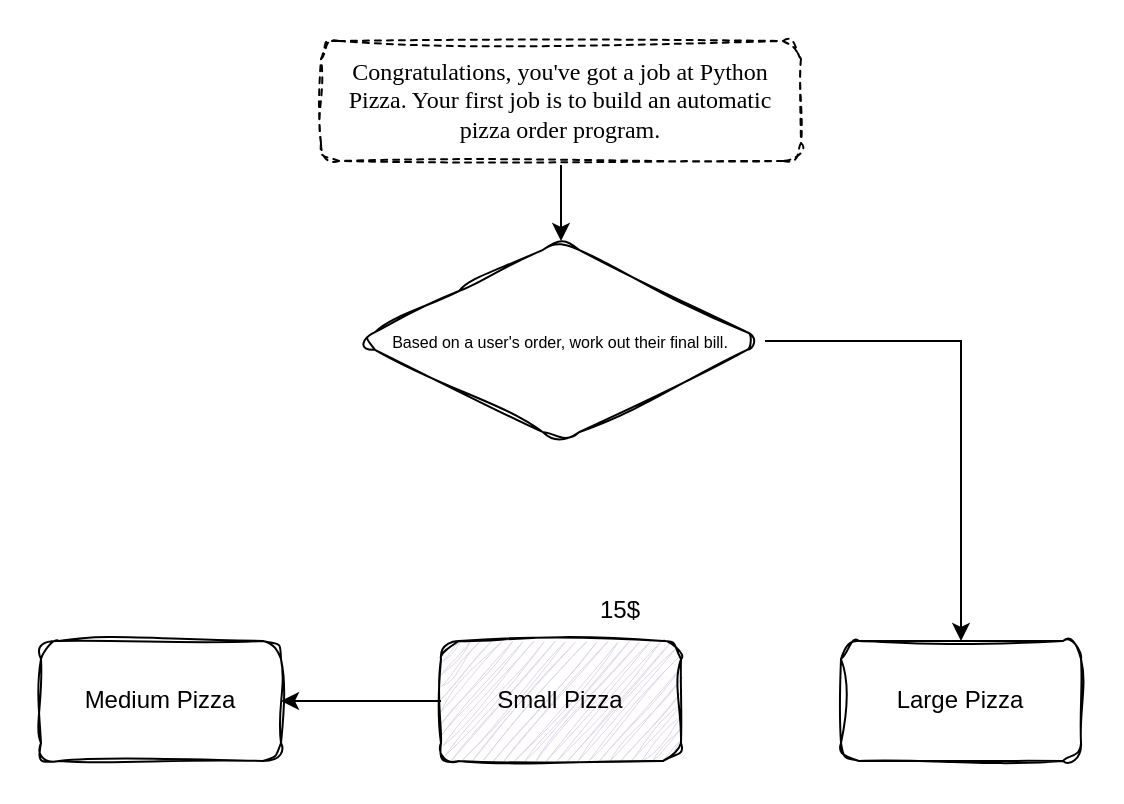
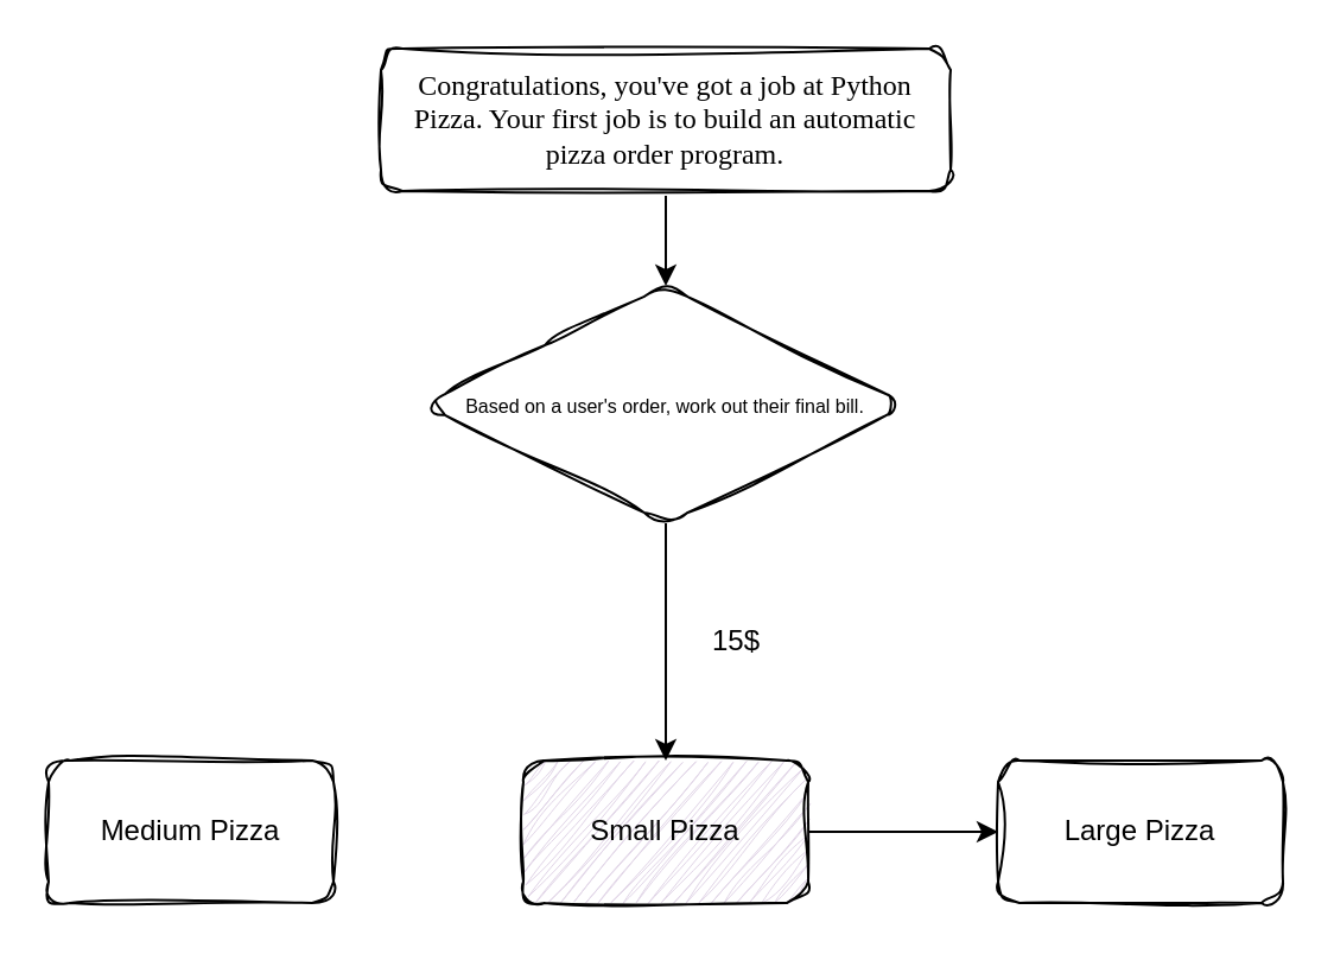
- <mxCell id="3" value="&lt;font face=&quot;Comic Sans MS&quot;&gt;Congratulations, you've got a job at Python Pizza. Your first job is to build an automatic pizza order program.&lt;/font&gt;" style="rounded=1;whiteSpace=wrap;html=1;strokeWidth=1;perimeterSpacing=2;sketch=1;curveFitting=1;jiggle=2;dashed=1;" vertex="1" parent="1"><mxGeometry x="160" y="20" width="240" height="60" as="geometry" /></mxCell>
+ <mxCell id="3" value="&lt;font face=&quot;Comic Sans MS&quot;&gt;Congratulations, you've got a job at Python Pizza. Your first job is to build an automatic pizza order program.&lt;/font&gt;" style="rounded=1;whiteSpace=wrap;html=1;strokeWidth=1;perimeterSpacing=2;sketch=1;curveFitting=1;jiggle=2;" vertex="1" parent="1"><mxGeometry x="160" y="20" width="240" height="60" as="geometry" /></mxCell>
- <mxCell id="4" value="" style="edgeStyle=orthogonalEdgeStyle;rounded=0;orthogonalLoop=1;jettySize=auto;html=1;" edge="1" parent="1" source="5" target="8"><mxGeometry relative="1" as="geometry" /></mxCell>
+ <mxCell id="4" value="" style="edgeStyle=orthogonalEdgeStyle;rounded=0;orthogonalLoop=1;jettySize=auto;html=1;" edge="1" parent="1" source="5" target="7"><mxGeometry relative="1" as="geometry" /></mxCell>
- <mxCell id="10" value="15$" style="text;strokeColor=none;align=center;fillColor=none;html=1;verticalAlign=middle;whiteSpace=wrap;rounded=0;" vertex="1" parent="1"><mxGeometry x="280" y="290" width="60" height="30" as="geometry" /></mxCell>
+ <mxCell id="10" value="15$" style="text;strokeColor=none;align=center;fillColor=none;html=1;verticalAlign=middle;whiteSpace=wrap;rounded=0;" vertex="1" parent="1"><mxGeometry x="280" y="255" width="60" height="30" as="geometry" /></mxCell>
- <mxCell id="6" value="" style="edgeStyle=orthogonalEdgeStyle;rounded=0;orthogonalLoop=1;jettySize=auto;html=1;" edge="1" parent="1" source="7" target="9"><mxGeometry relative="1" as="geometry" /></mxCell>
+ <mxCell id="6" value="" style="edgeStyle=orthogonalEdgeStyle;rounded=0;orthogonalLoop=1;jettySize=auto;html=1;" edge="1" parent="1" source="7" target="8"><mxGeometry relative="1" as="geometry" /></mxCell>
